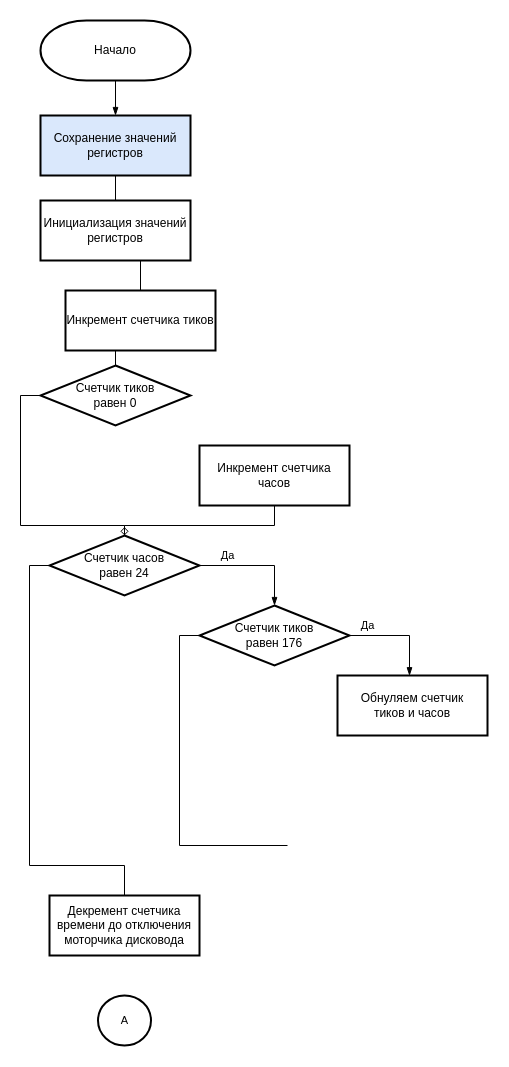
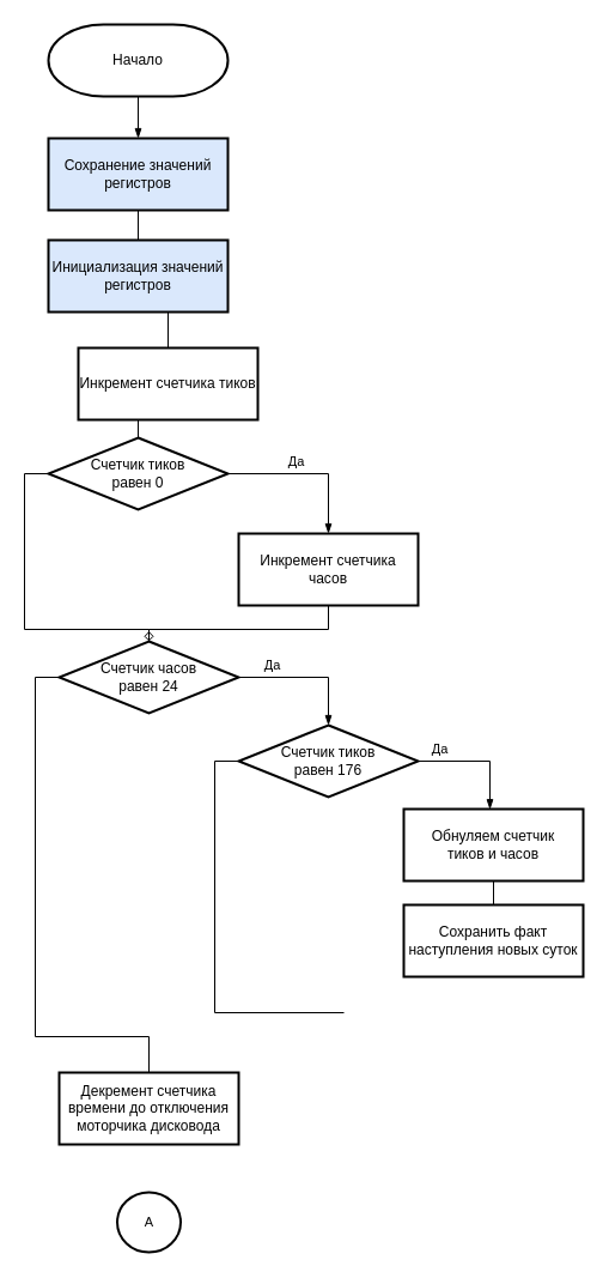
- <mxCell id="7" value="Инициализация значений регистров" style="rounded=0;whiteSpace=wrap;html=1;absoluteArcSize=1;arcSize=14;strokeWidth=2;" parent="1" vertex="1"><mxGeometry x="40" y="200" width="150" height="60" as="geometry" /></mxCell>
+ <mxCell id="7" value="Инициализация значений регистров" style="rounded=0;whiteSpace=wrap;html=1;absoluteArcSize=1;arcSize=14;strokeWidth=2;fillColor=#dae8fc;" parent="1" vertex="1"><mxGeometry x="40" y="200" width="150" height="60" as="geometry" /></mxCell>
+ <mxCell id="13" value="Да" style="edgeStyle=orthogonalEdgeStyle;rounded=0;orthogonalLoop=1;jettySize=auto;html=1;exitX=1;exitY=0.5;exitDx=0;exitDy=0;exitPerimeter=0;entryX=0.5;entryY=0;entryDx=0;entryDy=0;endArrow=blockThin;endFill=1;fontSize=11;" parent="1" source="14" target="16" edge="1"><mxGeometry x="-0.148" y="10" relative="1" as="geometry"><mxPoint as="offset" /></mxGeometry></mxCell>
+ <mxCell id="8" style="edgeStyle=orthogonalEdgeStyle;rounded=0;orthogonalLoop=1;jettySize=auto;html=1;exitX=0.5;exitY=1;exitDx=0;exitDy=0;entryX=0.5;entryY=0;entryDx=0;entryDy=0;endArrow=none;endFill=0;fontSize=11;" parent="1" source="9" target="23" edge="1"><mxGeometry relative="1" as="geometry" /></mxCell>
+ <mxCell id="23" value="Сохранить факт наступления новых суток" style="rounded=0;whiteSpace=wrap;html=1;absoluteArcSize=1;arcSize=14;strokeWidth=2;" parent="1" vertex="1"><mxGeometry x="337" y="755" width="150" height="60" as="geometry" /></mxCell>
